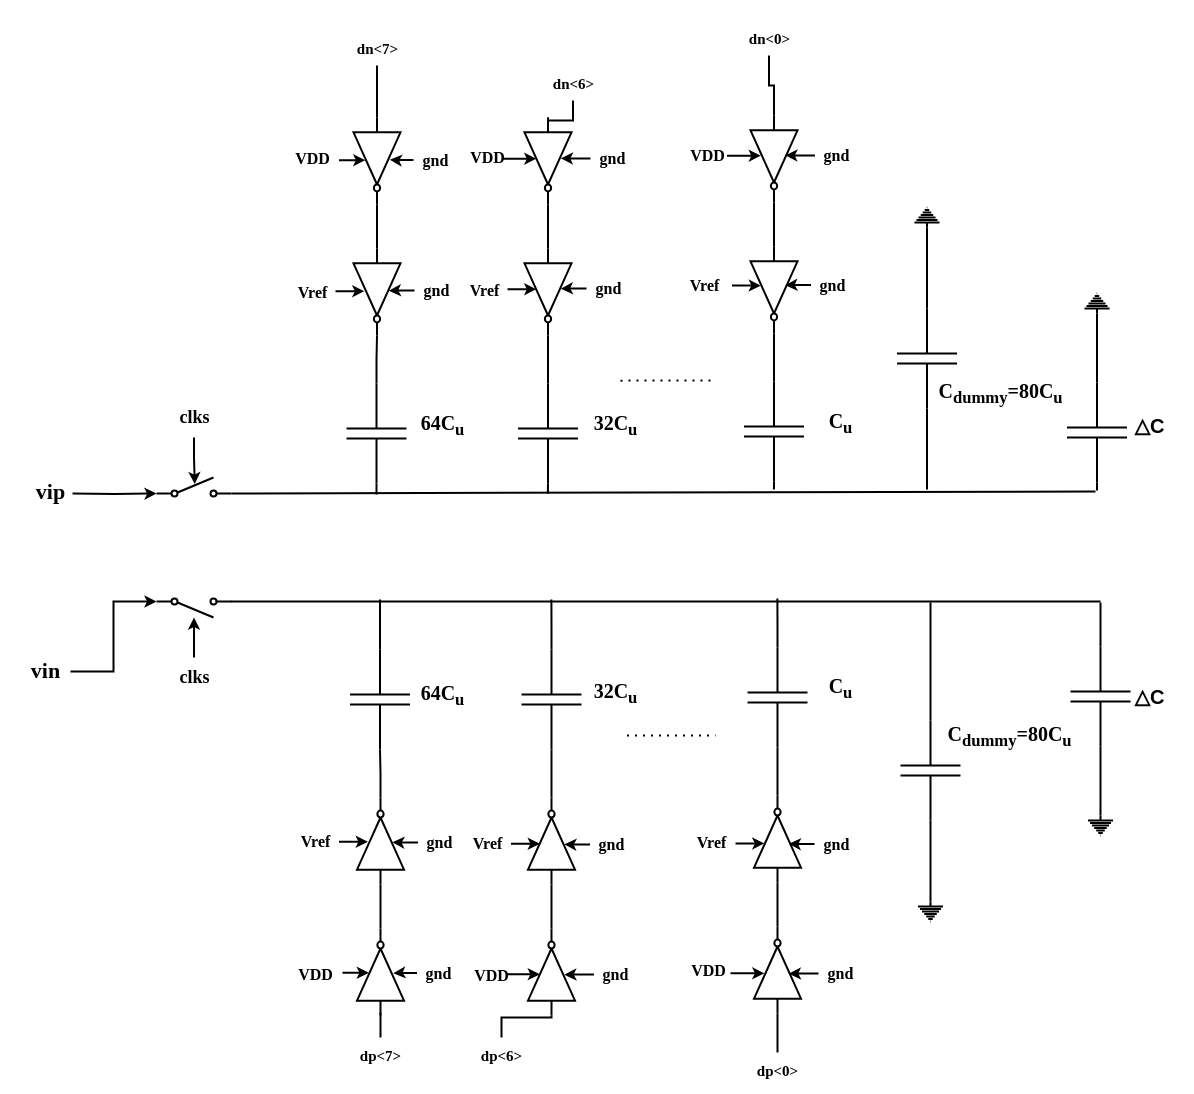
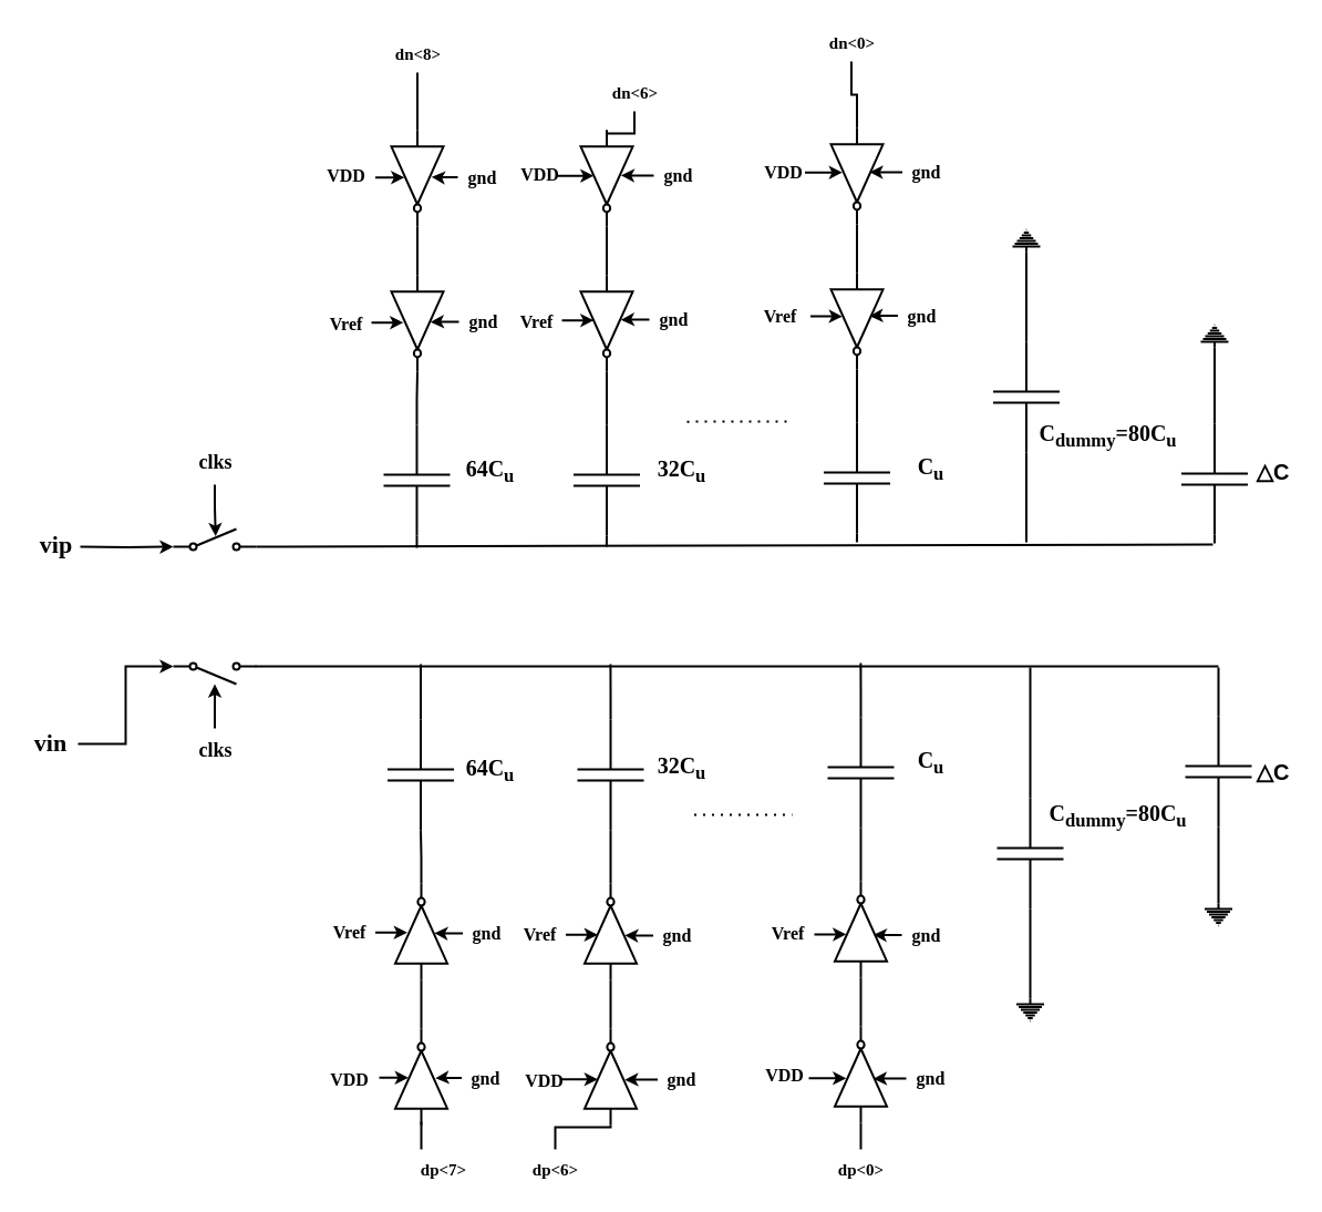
- <mxCell id="116" value="dn&amp;lt;7&amp;gt;" style="text;html=1;align=center;verticalAlign=middle;resizable=0;points=[];autosize=1;strokeColor=none;fillColor=none;fontFamily=Times New Roman;fontStyle=1;fontSize=15;strokeWidth=2;" vertex="1" parent="1"><mxGeometry x="346.5" y="30" width="60" height="35" as="geometry" /></mxCell>
+ <mxCell id="116" value="dn&amp;lt;8&amp;gt;" style="text;html=1;align=center;verticalAlign=middle;resizable=0;points=[];autosize=1;strokeColor=none;fillColor=none;fontFamily=Times New Roman;fontStyle=1;fontSize=15;strokeWidth=2;" vertex="1" parent="1"><mxGeometry x="346.5" y="30" width="60" height="35" as="geometry" /></mxCell>
- <mxCell id="133" value="dp&amp;lt;7&amp;gt;" style="text;html=1;align=center;verticalAlign=middle;resizable=0;points=[];autosize=1;strokeColor=none;fillColor=none;fontFamily=Times New Roman;fontStyle=1;fontSize=15;strokeWidth=2;" vertex="1" parent="1"><mxGeometry x="350" y="1037" width="60" height="35" as="geometry" /></mxCell>
+ <mxCell id="133" value="dp&amp;lt;7&amp;gt;" style="text;html=1;align=center;verticalAlign=middle;resizable=0;points=[];autosize=1;strokeColor=none;fillColor=none;fontFamily=Times New Roman;fontStyle=1;fontSize=15;strokeWidth=2;" vertex="1" parent="1"><mxGeometry x="370" y="1037" width="60" height="35" as="geometry" /></mxCell>
- <mxCell id="135" value="dp&amp;lt;0&amp;gt;" style="text;html=1;align=center;verticalAlign=middle;resizable=0;points=[];autosize=1;strokeColor=none;fillColor=none;fontFamily=Times New Roman;fontStyle=1;fontSize=15;strokeWidth=2;" vertex="1" parent="1"><mxGeometry x="747" y="1052" width="60" height="35" as="geometry" /></mxCell>
+ <mxCell id="135" value="dp&amp;lt;0&amp;gt;" style="text;html=1;align=center;verticalAlign=middle;resizable=0;points=[];autosize=1;strokeColor=none;fillColor=none;fontFamily=Times New Roman;fontStyle=1;fontSize=15;strokeWidth=2;" vertex="1" parent="1"><mxGeometry x="747" y="1037" width="60" height="35" as="geometry" /></mxCell>
